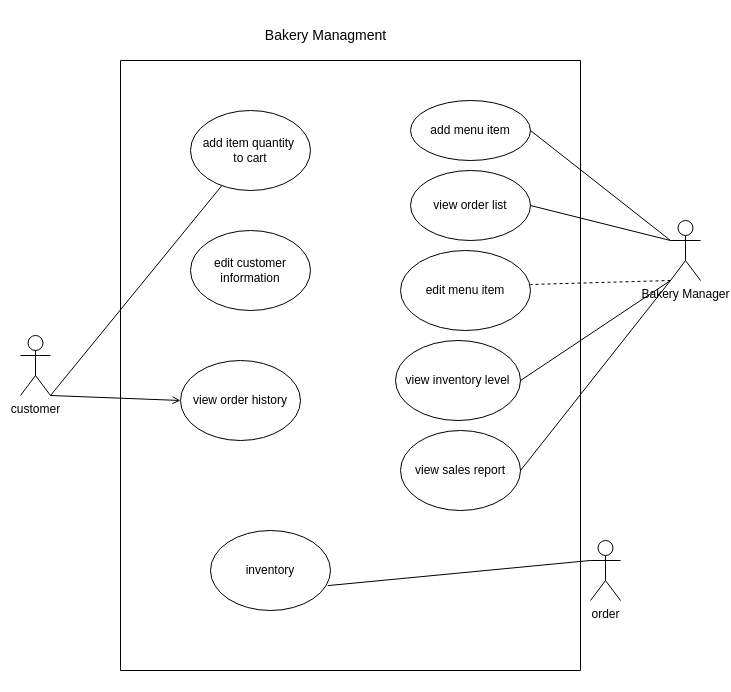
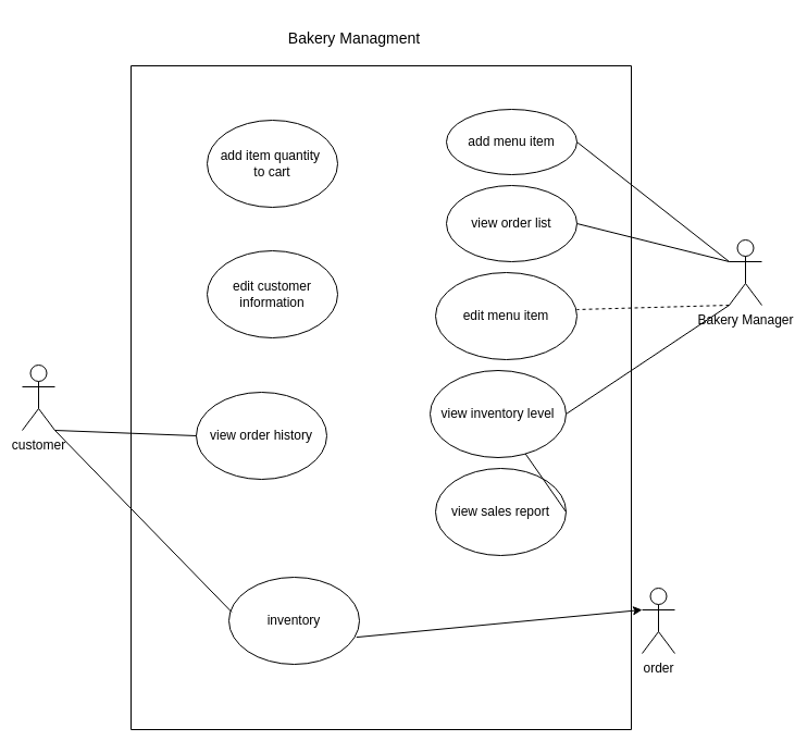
- <mxCell id="22" value="" style="endArrow=none;html=1;rounded=0;exitX=1;exitY=1;exitDx=0;exitDy=0;exitPerimeter=0;" edge="1" parent="1" source="14" target="8"><mxGeometry width="50" height="50" relative="1" as="geometry"><mxPoint x="70" y="240" as="sourcePoint" /><mxPoint x="191" y="165" as="targetPoint" /></mxGeometry></mxCell>
+ <mxCell id="22" value="" style="endArrow=none;html=1;rounded=0;entryX=0.021;entryY=0.4;entryDx=0;entryDy=0;entryPerimeter=0;exitX=1;exitY=1;exitDx=0;exitDy=0;exitPerimeter=0;" edge="1" parent="1" source="14" target="9"><mxGeometry width="50" height="50" relative="1" as="geometry"><mxPoint x="70" y="240" as="sourcePoint" /><mxPoint x="191" y="165" as="targetPoint" /></mxGeometry></mxCell>
- <mxCell id="21" value="" style="endArrow=none;html=1;rounded=0;entryX=0;entryY=1;entryDx=0;entryDy=0;entryPerimeter=0;exitX=1;exitY=0.5;exitDx=0;exitDy=0;" edge="1" parent="1" source="7" target="13"><mxGeometry width="50" height="50" relative="1" as="geometry"><mxPoint x="610" y="370" as="sourcePoint" /><mxPoint x="660" y="320" as="targetPoint" /></mxGeometry></mxCell>
+ <mxCell id="21" value="" style="endArrow=none;html=1;rounded=0;exitX=1;exitY=0.5;exitDx=0;exitDy=0;" edge="1" parent="1" source="7" target="6"><mxGeometry width="50" height="50" relative="1" as="geometry"><mxPoint x="610" y="370" as="sourcePoint" /><mxPoint x="660" y="320" as="targetPoint" /></mxGeometry></mxCell>
- <mxCell id="16" value="" style="endArrow=open;html=1;rounded=0;entryX=0;entryY=0.5;entryDx=0;entryDy=0;exitX=1;exitY=1;exitDx=0;exitDy=0;exitPerimeter=0;" edge="1" parent="1" source="14" target="10"><mxGeometry width="50" height="50" relative="1" as="geometry"><mxPoint x="300" y="340" as="sourcePoint" /><mxPoint x="350" y="290" as="targetPoint" /></mxGeometry></mxCell>
+ <mxCell id="16" value="" style="endArrow=none;html=1;rounded=0;entryX=0;entryY=0.5;entryDx=0;entryDy=0;exitX=1;exitY=1;exitDx=0;exitDy=0;exitPerimeter=0;" edge="1" parent="1" source="14" target="10"><mxGeometry width="50" height="50" relative="1" as="geometry"><mxPoint x="300" y="340" as="sourcePoint" /><mxPoint x="350" y="290" as="targetPoint" /></mxGeometry></mxCell>
- <mxCell id="23" value="" style="endArrow=none;html=1;rounded=0;entryX=0;entryY=0.333;entryDx=0;entryDy=0;entryPerimeter=0;exitX=0.977;exitY=0.689;exitDx=0;exitDy=0;exitPerimeter=0;" edge="1" parent="1" source="9" target="15"><mxGeometry width="50" height="50" relative="1" as="geometry"><mxPoint x="80" y="250" as="sourcePoint" /><mxPoint x="201" y="175" as="targetPoint" /></mxGeometry></mxCell>
+ <mxCell id="23" value="" style="endArrow=classic;html=1;rounded=0;entryX=0;entryY=0.333;entryDx=0;entryDy=0;entryPerimeter=0;exitX=0.977;exitY=0.689;exitDx=0;exitDy=0;exitPerimeter=0;" edge="1" parent="1" source="9" target="15"><mxGeometry width="50" height="50" relative="1" as="geometry"><mxPoint x="80" y="250" as="sourcePoint" /><mxPoint x="201" y="175" as="targetPoint" /></mxGeometry></mxCell>
